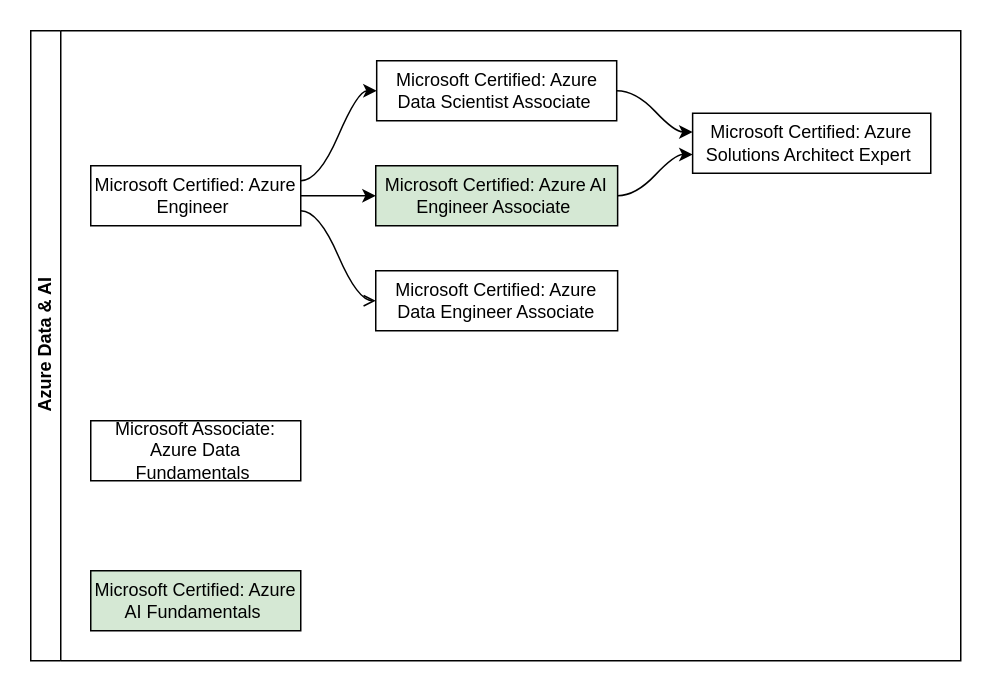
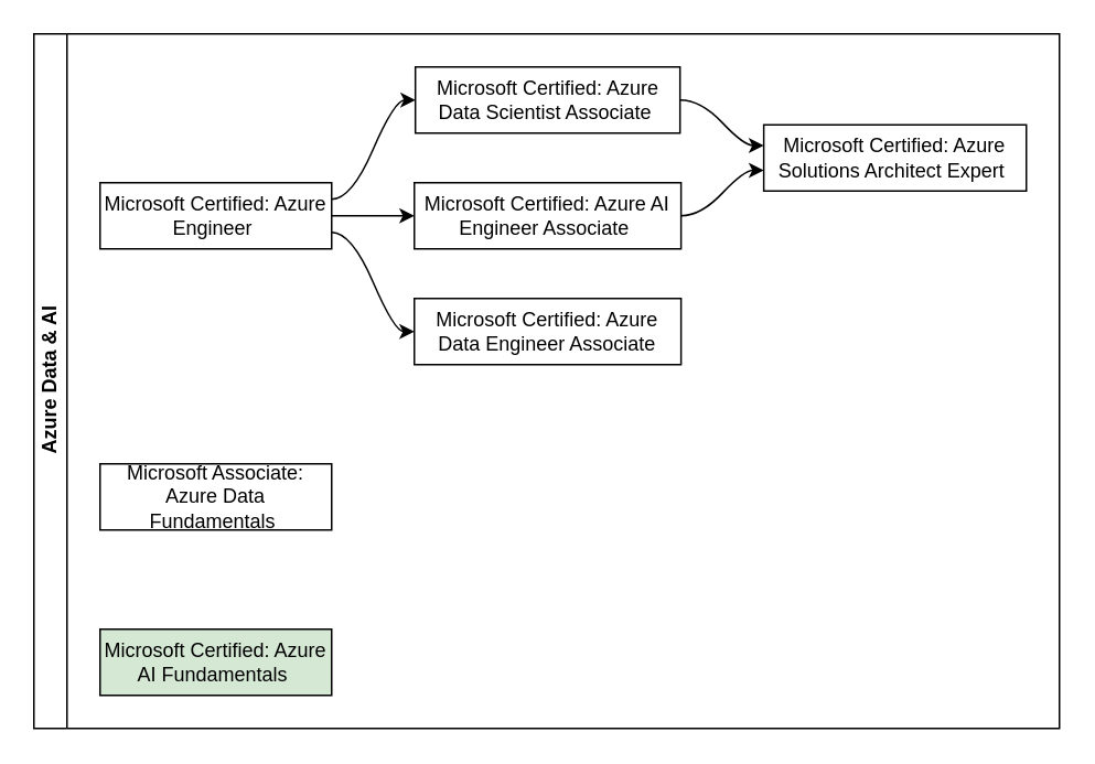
- <mxCell id="6" value="Microsoft Certified: Azure AI Engineer Associate&amp;nbsp;" style="whiteSpace=wrap;html=1;fillColor=#d5e8d4;" vertex="1" parent="2"><mxGeometry x="230" y="90" width="161.25" height="40" as="geometry" /></mxCell>
+ <mxCell id="6" value="Microsoft Certified: Azure AI Engineer Associate&amp;nbsp;" style="whiteSpace=wrap;html=1;" vertex="1" parent="2"><mxGeometry x="230" y="90" width="161.25" height="40" as="geometry" /></mxCell>
- <mxCell id="14" value="" style="html=1;curved=1;noEdgeStyle=1;orthogonal=1;endArrow=open;" edge="1" parent="2" source="3" target="13"><mxGeometry relative="1" as="geometry"><mxPoint x="540" y="262.5" as="sourcePoint" /><mxPoint x="590" y="290" as="targetPoint" /><Array as="points"><mxPoint x="192" y="120" /><mxPoint x="218" y="180" /></Array></mxGeometry></mxCell>
+ <mxCell id="14" value="" style="html=1;curved=1;noEdgeStyle=1;orthogonal=1;" edge="1" parent="2" source="3" target="13"><mxGeometry relative="1" as="geometry"><mxPoint x="540" y="262.5" as="sourcePoint" /><mxPoint x="590" y="290" as="targetPoint" /><Array as="points"><mxPoint x="192" y="120" /><mxPoint x="218" y="180" /></Array></mxGeometry></mxCell>
